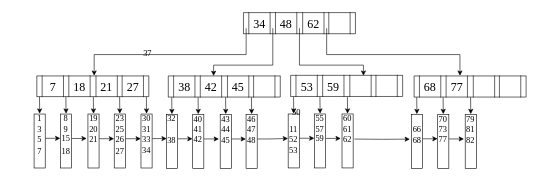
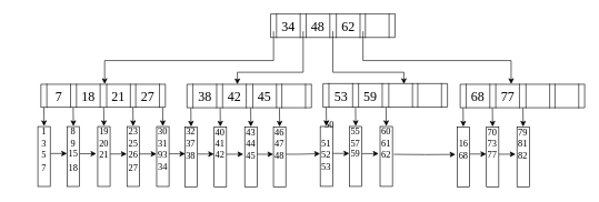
- <mxCell id="69" value="&lt;font style=&quot;font-size: 14px;&quot; face=&quot;Times New Roman&quot;&gt;37&lt;/font&gt;" style="text;html=1;strokeColor=none;fillColor=none;align=center;verticalAlign=middle;whiteSpace=wrap;rounded=0;container=0;" vertex="1" parent="2"><mxGeometry x="180.325" y="61.239" width="19.136" height="18.44" as="geometry" /></mxCell>
+ <mxCell id="69" value="&lt;font style=&quot;font-size: 14px;&quot; face=&quot;Times New Roman&quot;&gt;37&lt;/font&gt;" style="text;html=1;strokeColor=none;fillColor=none;align=center;verticalAlign=middle;whiteSpace=wrap;rounded=0;container=0;" vertex="1" parent="2"><mxGeometry x="220.325" y="186.239" width="19.136" height="18.44" as="geometry" /></mxCell>
- <mxCell id="89" value="&lt;font style=&quot;font-size: 14px;&quot; face=&quot;Times New Roman&quot;&gt;11&lt;/font&gt;" style="text;html=1;strokeColor=none;fillColor=none;align=center;verticalAlign=middle;whiteSpace=wrap;rounded=0;container=0;" vertex="1" parent="84"><mxGeometry y="44.768" width="19.136" height="18.44" as="geometry" /></mxCell>
+ <mxCell id="89" value="&lt;font style=&quot;font-size: 14px;&quot; face=&quot;Times New Roman&quot;&gt;51&lt;/font&gt;" style="text;html=1;strokeColor=none;fillColor=none;align=center;verticalAlign=middle;whiteSpace=wrap;rounded=0;container=0;" vertex="1" parent="84"><mxGeometry y="44.768" width="19.136" height="18.44" as="geometry" /></mxCell>
- <mxCell id="115" value="&lt;font style=&quot;font-size: 14px;&quot; face=&quot;Times New Roman&quot;&gt;66&lt;/font&gt;" style="text;html=1;strokeColor=none;fillColor=none;align=center;verticalAlign=middle;whiteSpace=wrap;rounded=0;container=0;" vertex="1" parent="111"><mxGeometry y="44.768" width="19.136" height="18.44" as="geometry" /></mxCell>
+ <mxCell id="115" value="&lt;font style=&quot;font-size: 14px;&quot; face=&quot;Times New Roman&quot;&gt;16&lt;/font&gt;" style="text;html=1;strokeColor=none;fillColor=none;align=center;verticalAlign=middle;whiteSpace=wrap;rounded=0;container=0;" vertex="1" parent="111"><mxGeometry y="44.768" width="19.136" height="18.44" as="geometry" /></mxCell>
- <mxCell id="146" value="&lt;font style=&quot;font-size: 14px;&quot; face=&quot;Times New Roman&quot;&gt;33&lt;/font&gt;" style="text;html=1;strokeColor=none;fillColor=none;align=center;verticalAlign=middle;whiteSpace=wrap;rounded=0;container=0;" vertex="1" parent="145"><mxGeometry width="19.136" height="18.44" as="geometry" /></mxCell>
+ <mxCell id="146" value="&lt;font style=&quot;font-size: 14px;&quot; face=&quot;Times New Roman&quot;&gt;93&lt;/font&gt;" style="text;html=1;strokeColor=none;fillColor=none;align=center;verticalAlign=middle;whiteSpace=wrap;rounded=0;container=0;" vertex="1" parent="145"><mxGeometry width="19.136" height="18.44" as="geometry" /></mxCell>
